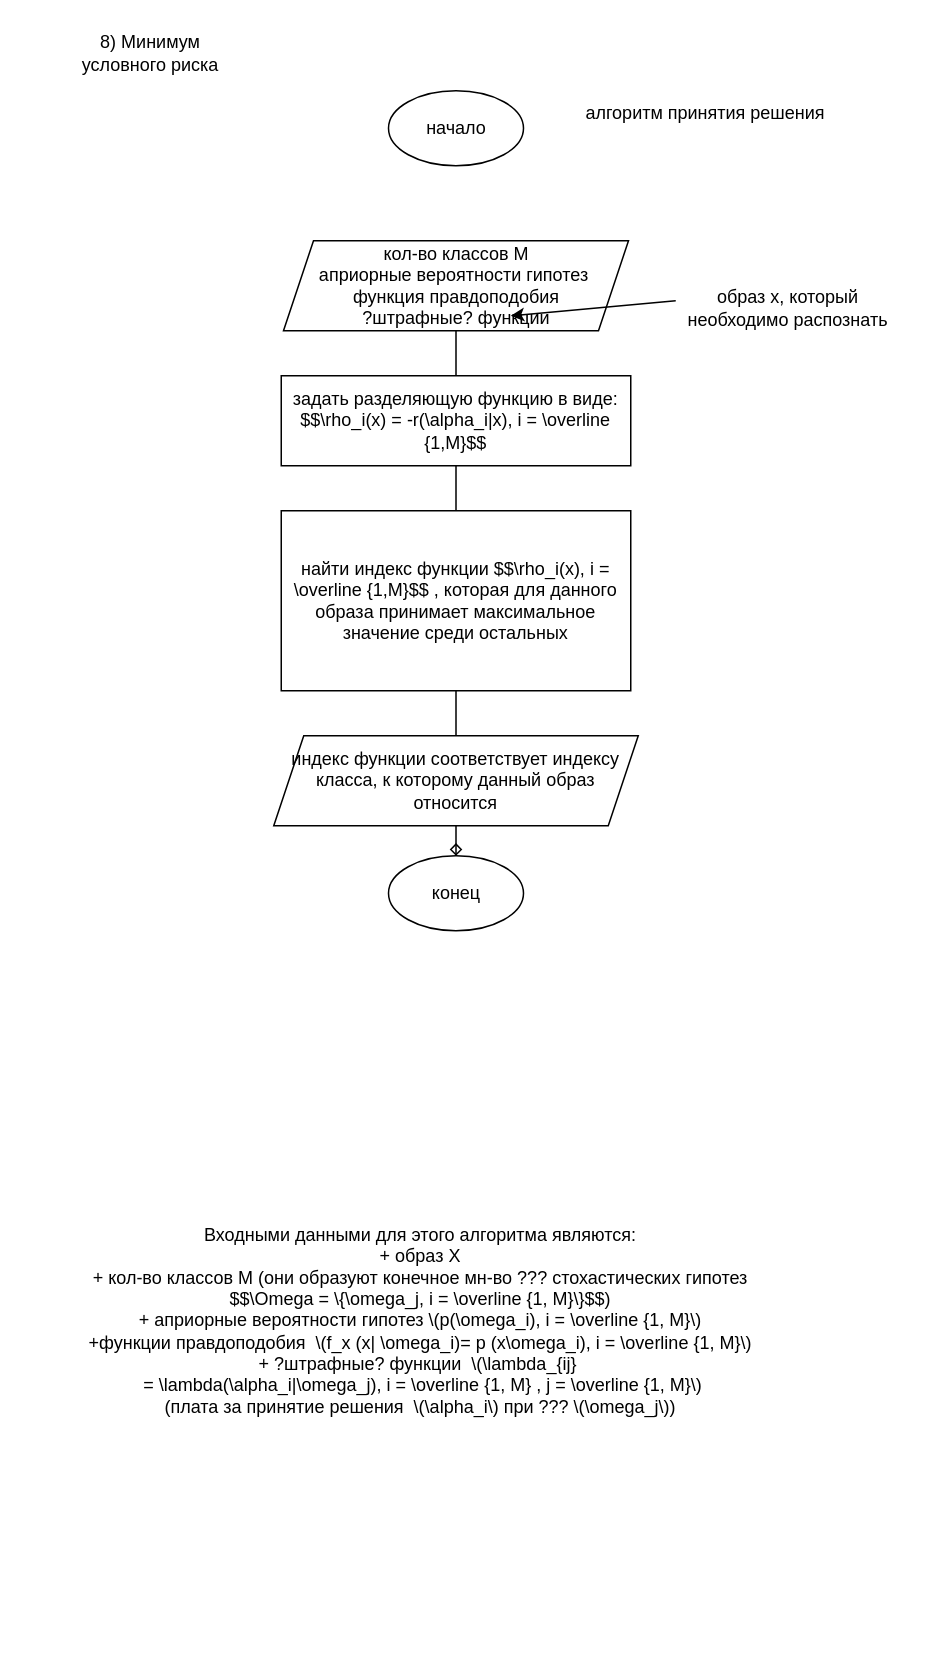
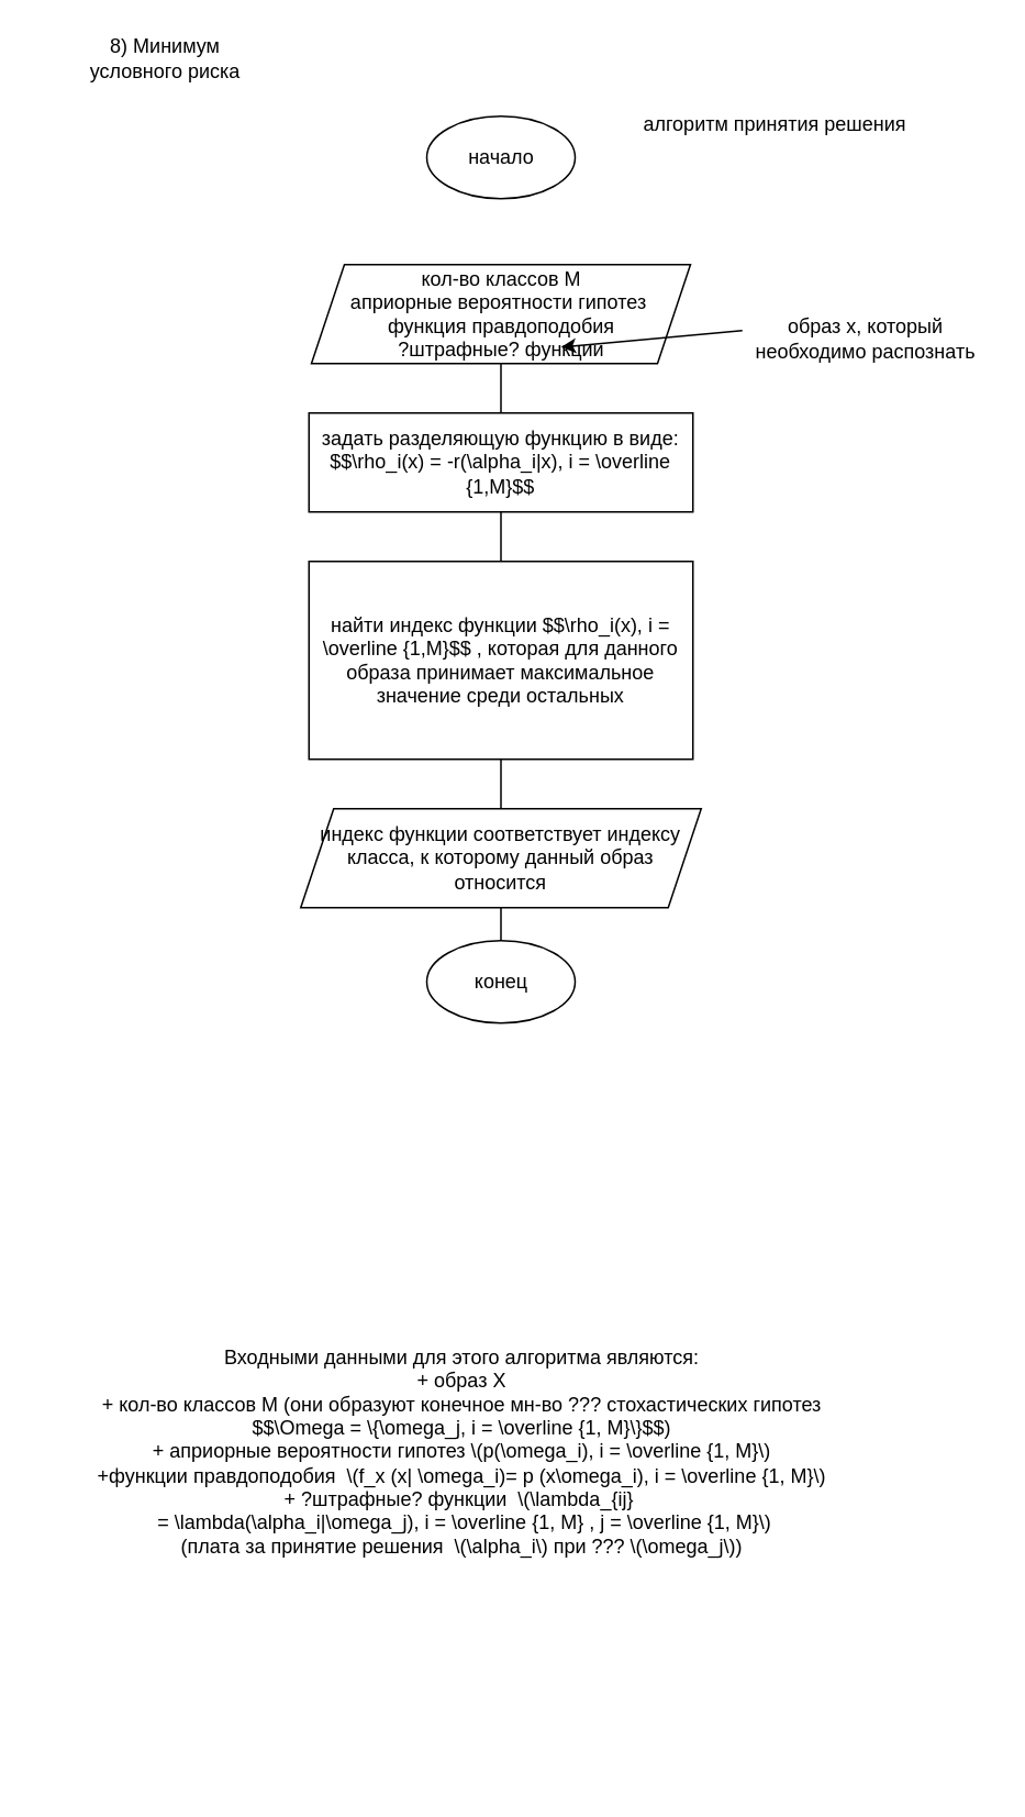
- <mxCell id="2" value="начало" style="ellipse;whiteSpace=wrap;html=1;" vertex="1" parent="1"><mxGeometry x="258.5" y="60" width="90" height="50" as="geometry" /></mxCell>
+ <mxCell id="2" value="начало" style="ellipse;whiteSpace=wrap;html=1;" vertex="1" parent="1"><mxGeometry x="258.5" y="70" width="90" height="50" as="geometry" /></mxCell>
- <mxCell id="11" style="edgeStyle=orthogonalEdgeStyle;rounded=0;orthogonalLoop=1;jettySize=auto;html=1;entryX=0.5;entryY=0;entryDx=0;entryDy=0;startArrow=none;startFill=0;endArrow=diamond;endFill=0;" edge="1" parent="1" source="12" target="13"><mxGeometry relative="1" as="geometry" /></mxCell>
+ <mxCell id="11" style="edgeStyle=orthogonalEdgeStyle;rounded=0;orthogonalLoop=1;jettySize=auto;html=1;entryX=0.5;entryY=0;entryDx=0;entryDy=0;startArrow=none;startFill=0;endArrow=none;endFill=0;" edge="1" parent="1" source="12" target="13"><mxGeometry relative="1" as="geometry" /></mxCell>
